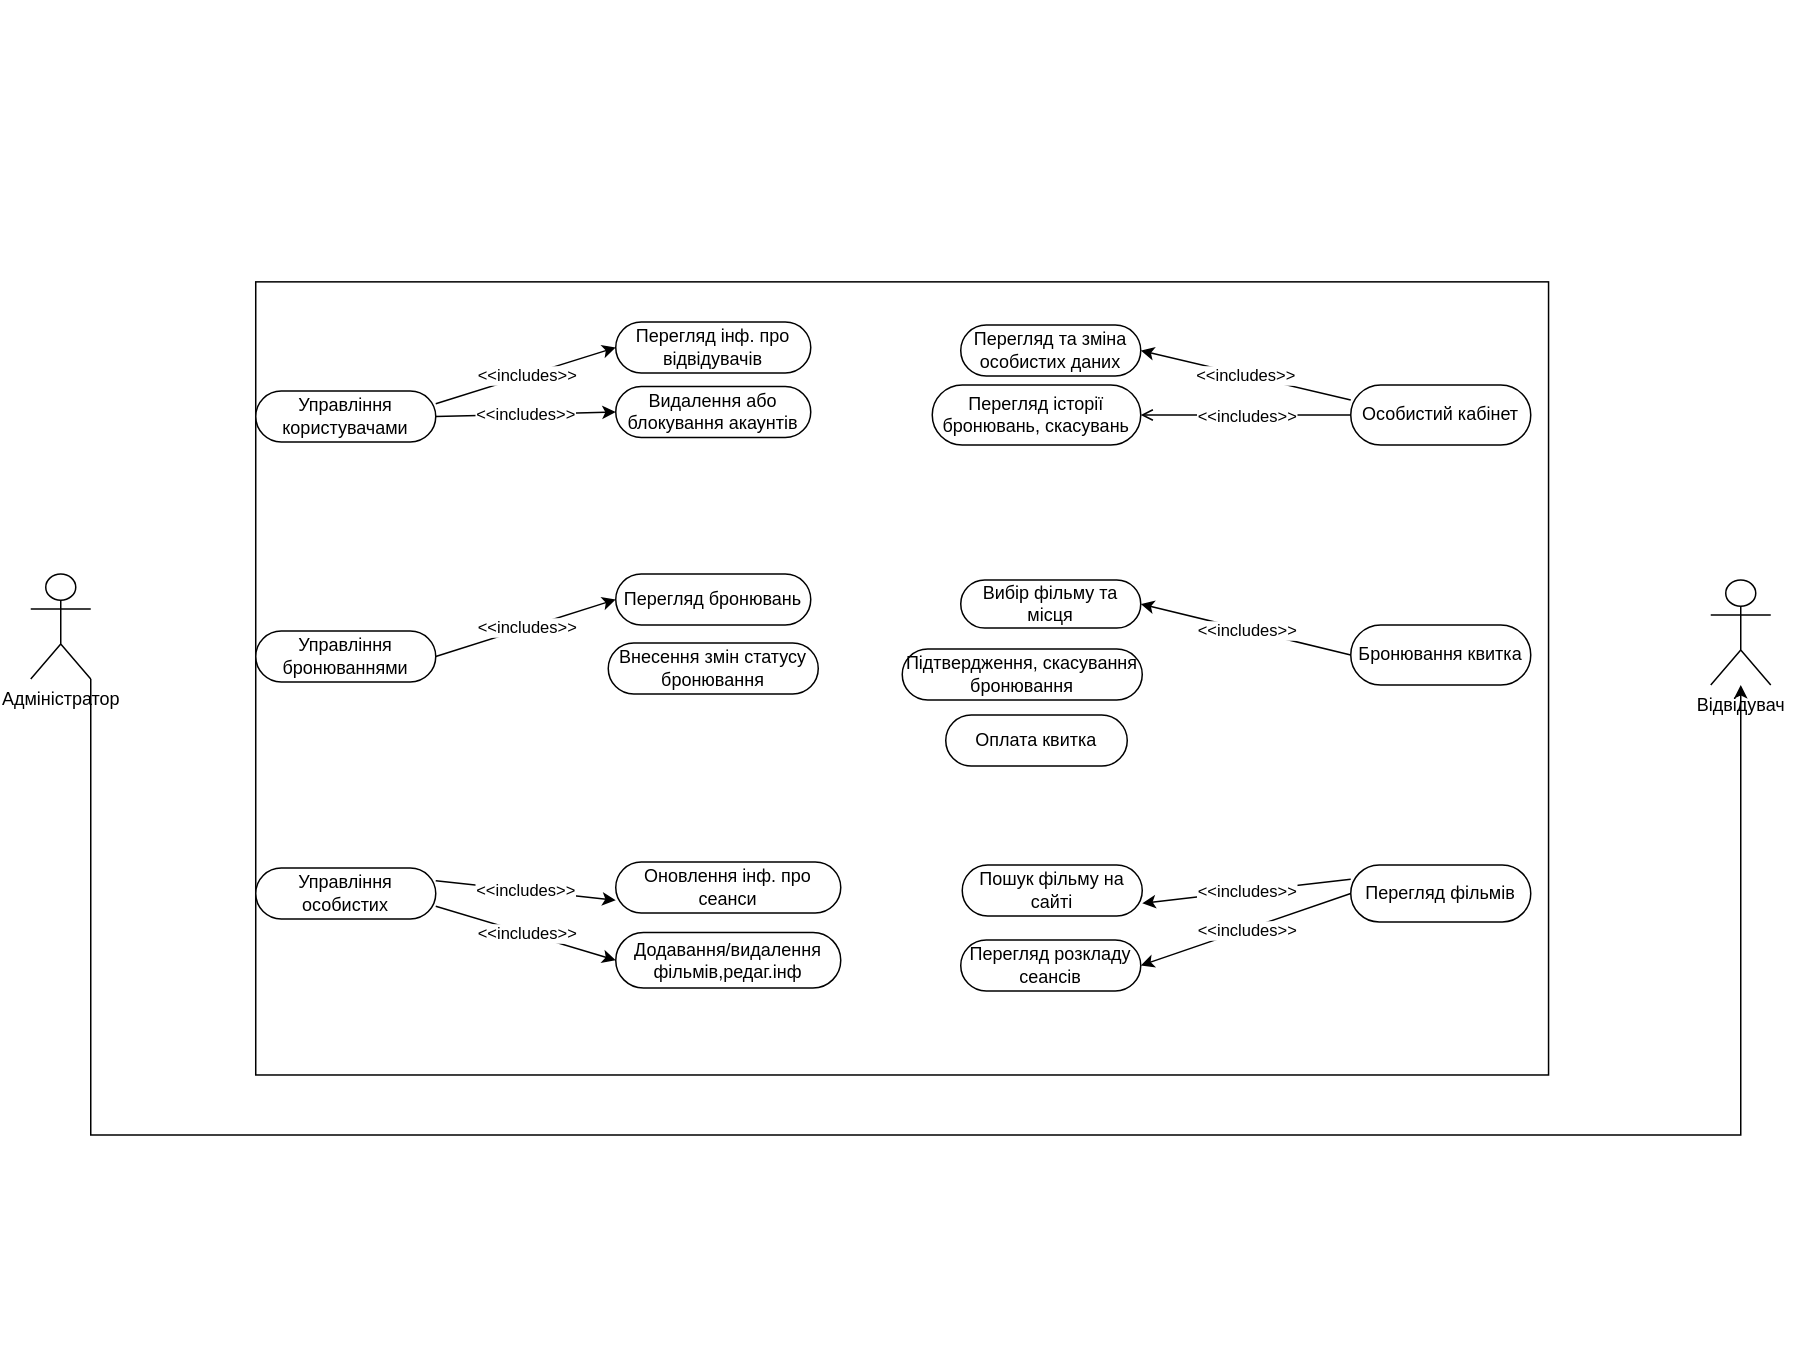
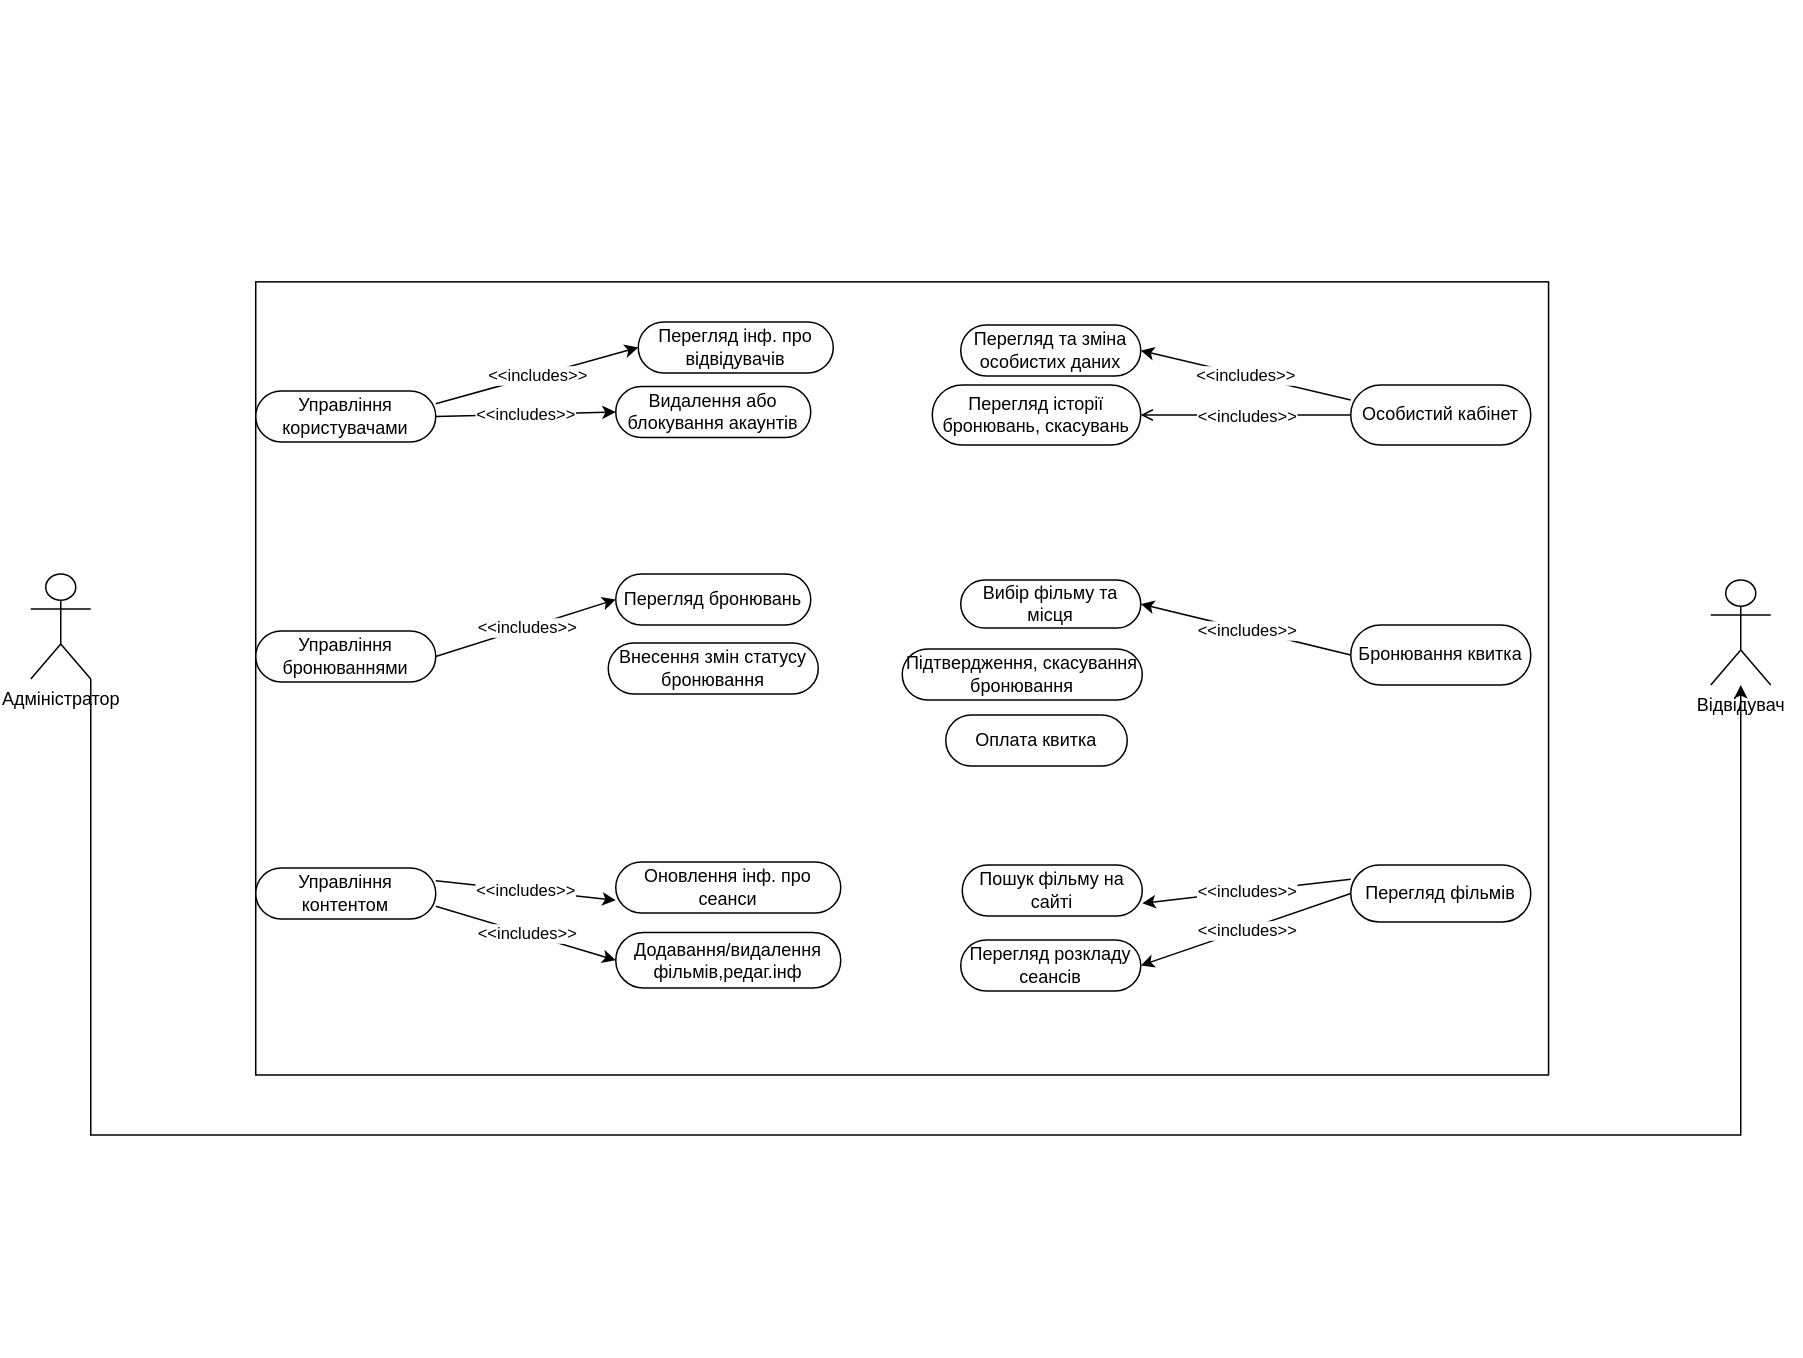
- <mxCell id="34" value="Перегляд інф. про відвідувачів" style="rounded=1;whiteSpace=wrap;html=1;arcSize=50;" parent="1" vertex="1"><mxGeometry x="410" y="214" width="130" height="34" as="geometry" /></mxCell>
+ <mxCell id="34" value="Перегляд інф. про відвідувачів" style="rounded=1;whiteSpace=wrap;html=1;arcSize=50;" parent="1" vertex="1"><mxGeometry x="425" y="214" width="130" height="34" as="geometry" /></mxCell>
- <mxCell id="32" value="Управління особистих" style="rounded=1;whiteSpace=wrap;html=1;arcSize=50;" parent="1" vertex="1"><mxGeometry x="170" y="578" width="120" height="34" as="geometry" /></mxCell>
+ <mxCell id="32" value="Управління контентом" style="rounded=1;whiteSpace=wrap;html=1;arcSize=50;" parent="1" vertex="1"><mxGeometry x="170" y="578" width="120" height="34" as="geometry" /></mxCell>
